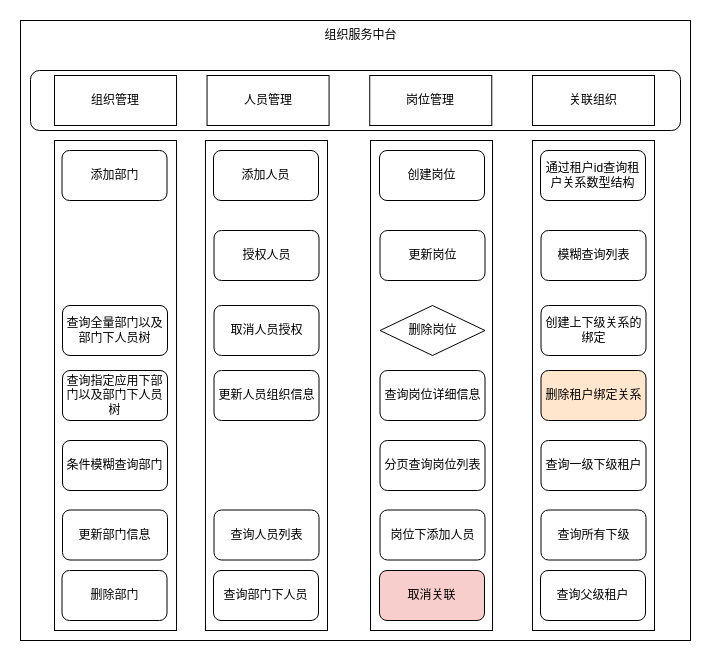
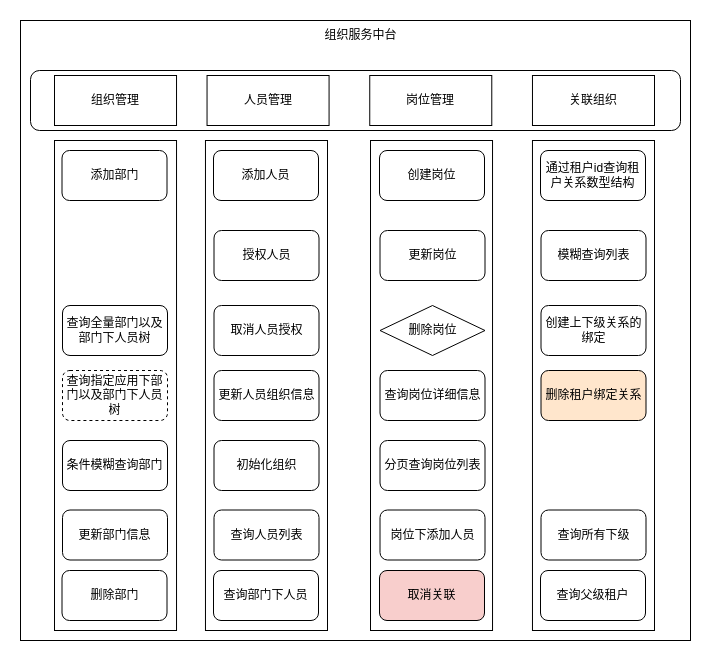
- <mxCell id="14" value="查询指定应用下部门以及部门下人员树" style="rounded=1;whiteSpace=wrap;html=1;" vertex="1" parent="11"><mxGeometry x="0.5" y="220" width="105" height="50" as="geometry" /></mxCell>
+ <mxCell id="14" value="查询指定应用下部门以及部门下人员树" style="rounded=1;whiteSpace=wrap;html=1;dashed=1;" vertex="1" parent="11"><mxGeometry x="0.5" y="220" width="105" height="50" as="geometry" /></mxCell>
+ <mxCell id="24" value="初始化组织" style="rounded=1;whiteSpace=wrap;html=1;" vertex="1" parent="19"><mxGeometry x="0.5" y="290" width="105" height="50" as="geometry" /></mxCell>
- <mxCell id="42" value="查询一级下级租户" style="rounded=1;whiteSpace=wrap;html=1;" vertex="1" parent="37"><mxGeometry x="0.5" y="290" width="105" height="50" as="geometry" /></mxCell>
